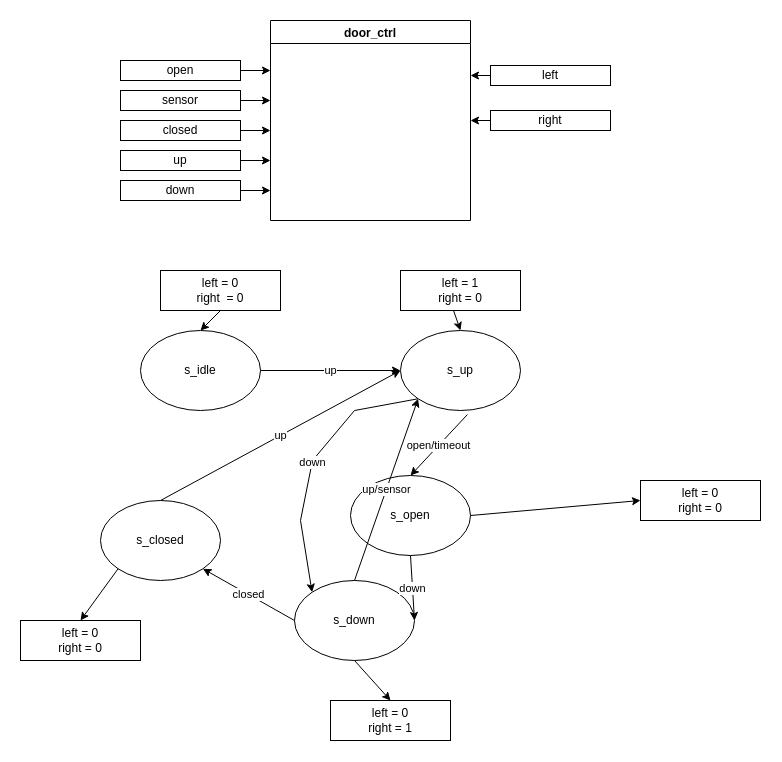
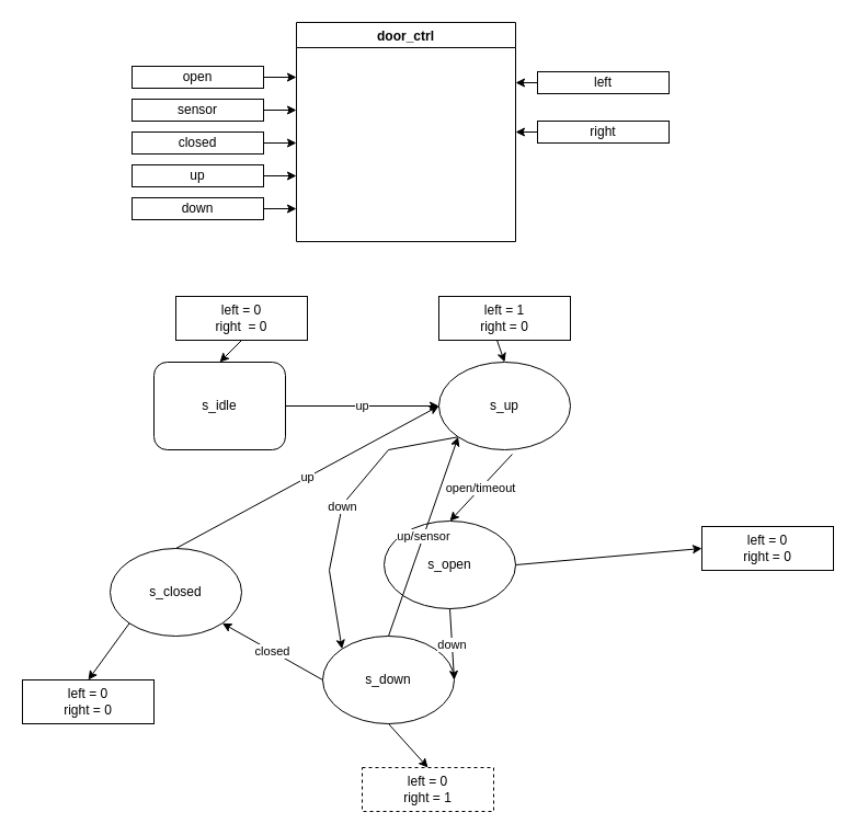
- <mxCell id="16" value="s_idle" style="ellipse;whiteSpace=wrap;html=1;" vertex="1" parent="1"><mxGeometry x="140" y="330" width="120" height="80" as="geometry" /></mxCell>
+ <mxCell id="16" value="s_idle" style="whiteSpace=wrap;html=1;rounded=1;" vertex="1" parent="1"><mxGeometry x="140" y="330" width="120" height="80" as="geometry" /></mxCell>
- <mxCell id="33" value="&lt;div&gt;left = 0&lt;/div&gt;&lt;div&gt;right = 1&lt;br&gt;&lt;/div&gt;" style="rounded=0;whiteSpace=wrap;html=1;" vertex="1" parent="1"><mxGeometry x="330" y="700" width="120" height="40" as="geometry" /></mxCell>
+ <mxCell id="33" value="&lt;div&gt;left = 0&lt;/div&gt;&lt;div&gt;right = 1&lt;br&gt;&lt;/div&gt;" style="rounded=0;whiteSpace=wrap;html=1;dashed=1;" vertex="1" parent="1"><mxGeometry x="330" y="700" width="120" height="40" as="geometry" /></mxCell>
